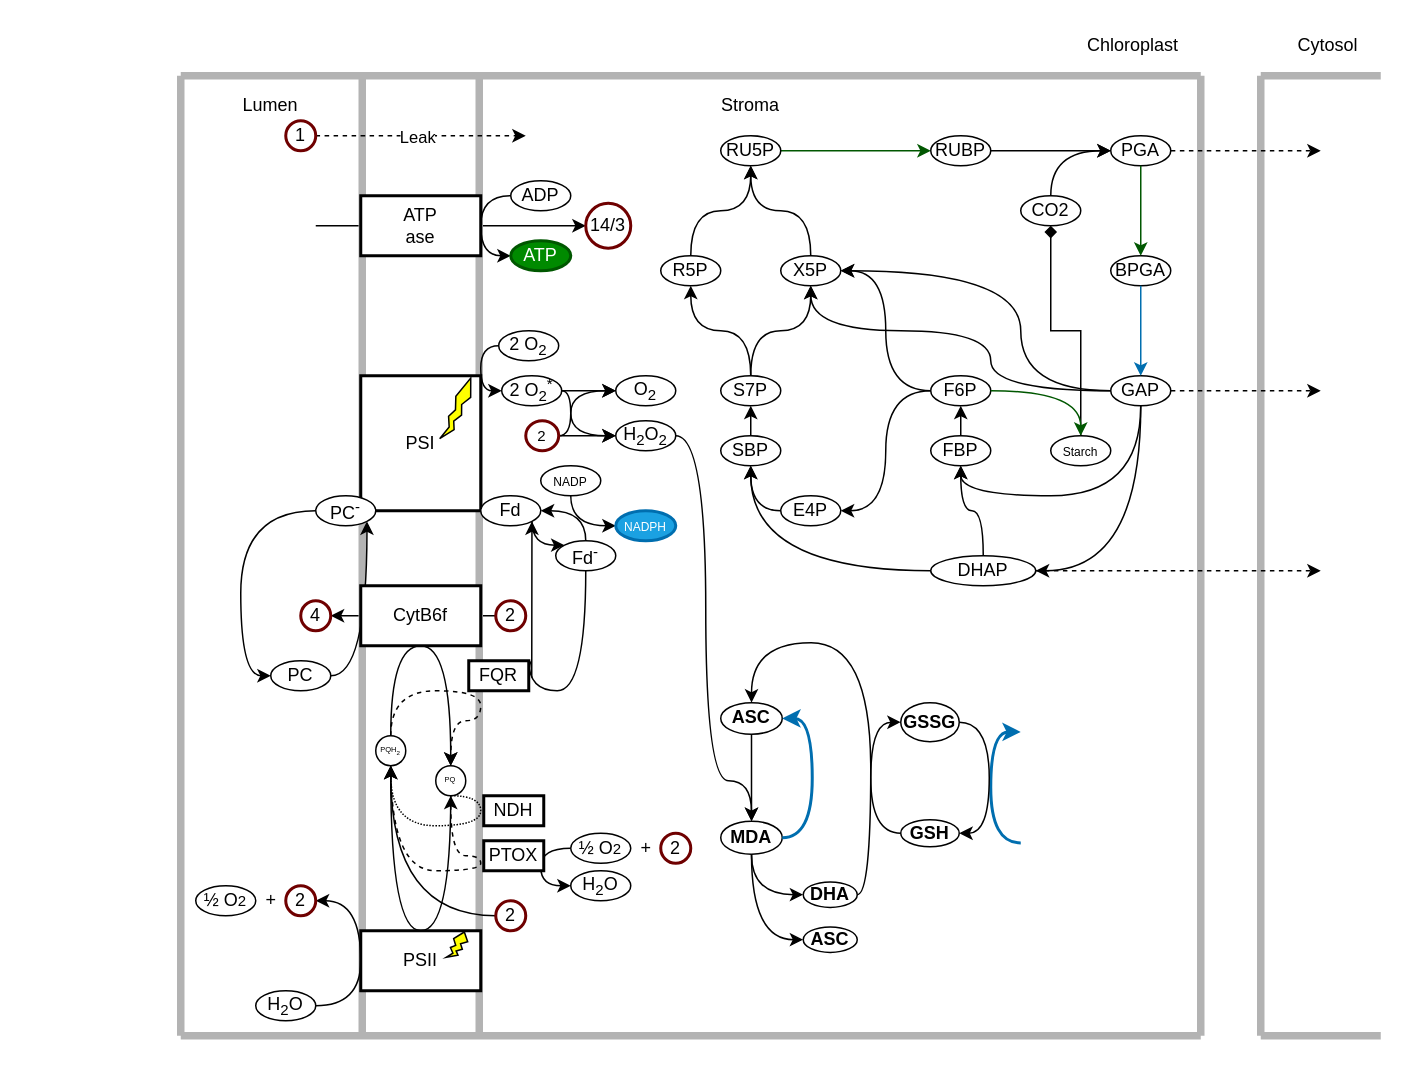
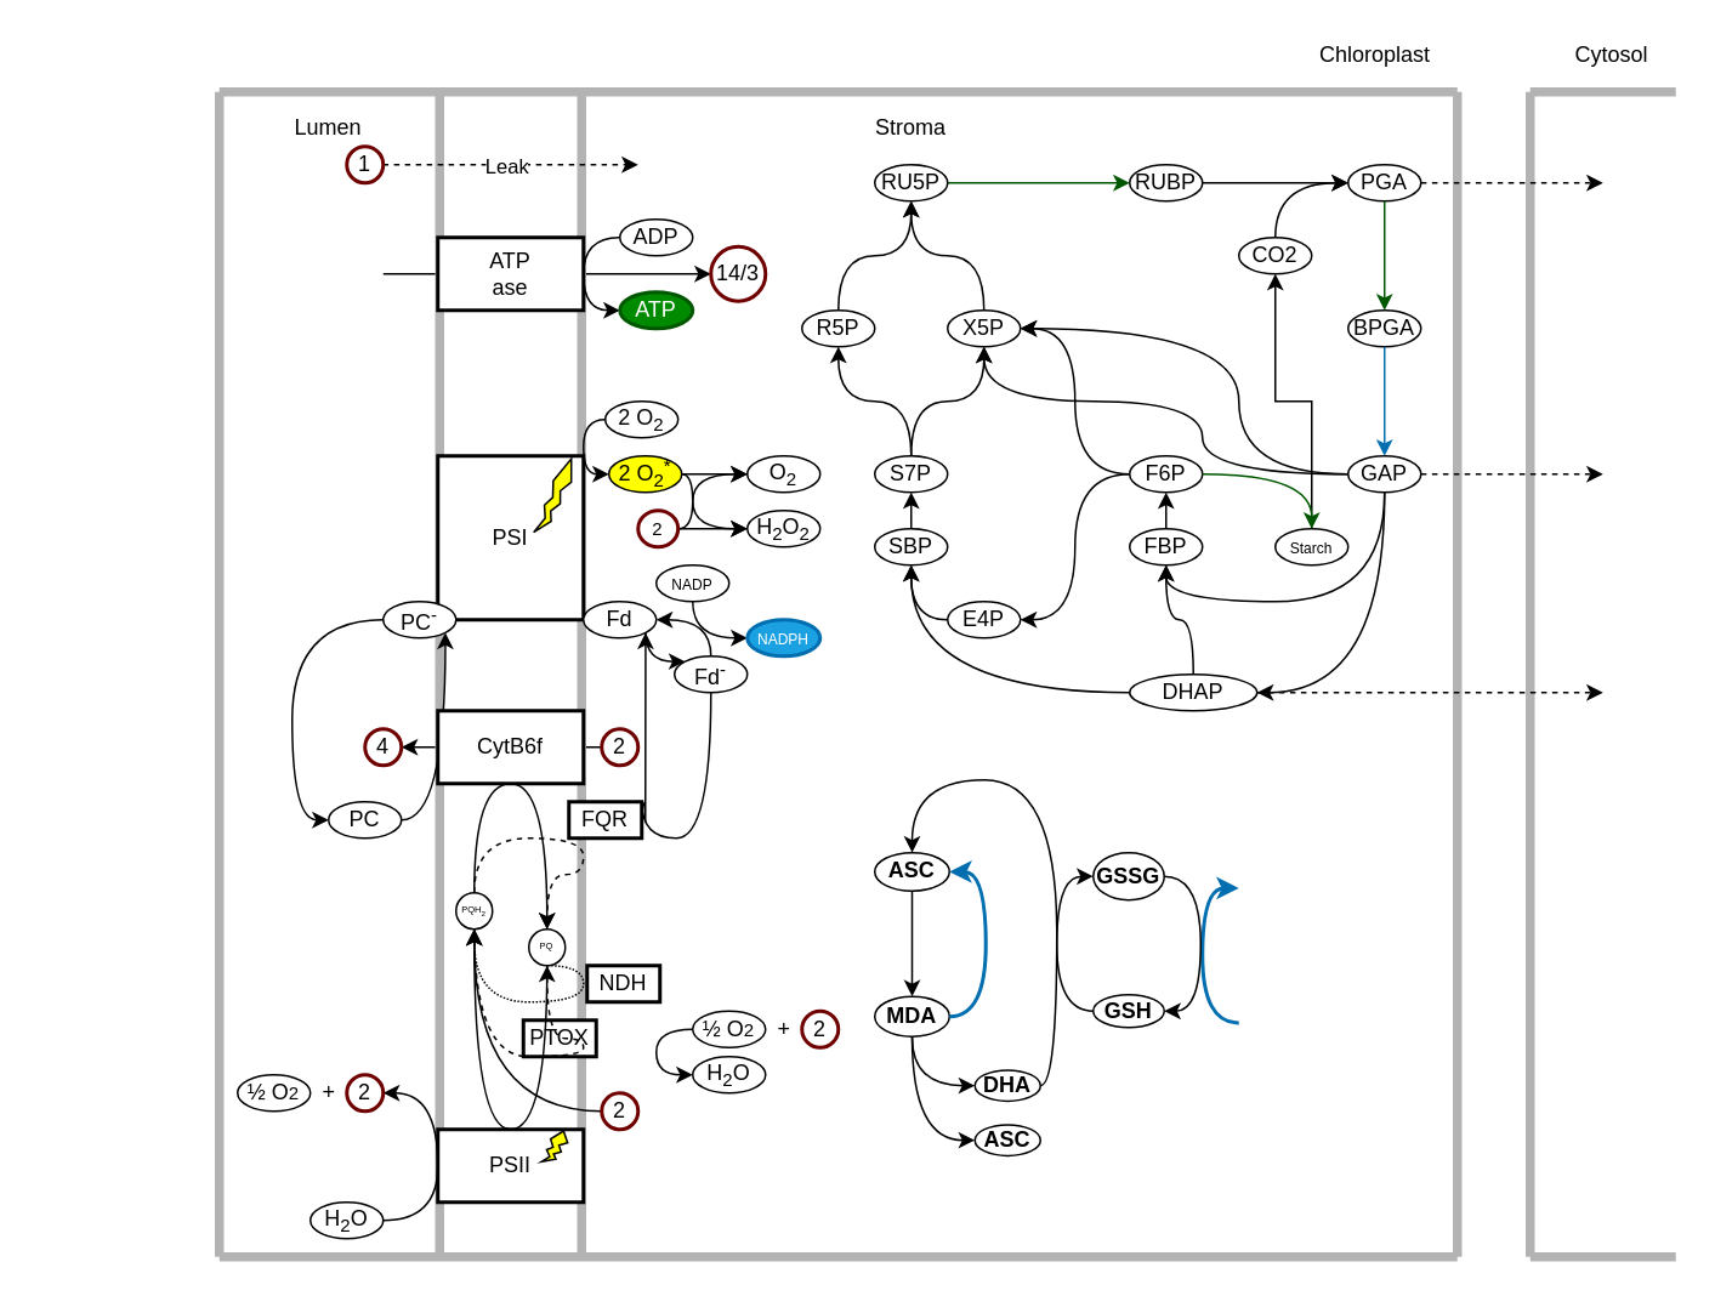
- <mxCell id="104" value="" style="edgeStyle=orthogonalEdgeStyle;rounded=0;orthogonalLoop=1;jettySize=auto;html=1;endArrow=diamond;" edge="1" parent="1" source="105" target="103"><mxGeometry x="360" y="80" as="geometry" /></mxCell>
+ <mxCell id="104" value="" style="edgeStyle=orthogonalEdgeStyle;rounded=0;orthogonalLoop=1;jettySize=auto;html=1;" edge="1" parent="1" source="105" target="103"><mxGeometry x="360" y="80" as="geometry" /></mxCell>
- <mxCell id="76" value="2 O&lt;sub&gt;2&lt;/sub&gt;&lt;sup&gt;*&lt;/sup&gt;" style="ellipse;whiteSpace=wrap;html=1;strokeColor=#000000;strokeWidth=1;" parent="1" vertex="1"><mxGeometry x="333.97" y="250" width="40" height="20" as="geometry" /></mxCell>
+ <mxCell id="76" value="2 O&lt;sub&gt;2&lt;/sub&gt;&lt;sup&gt;*&lt;/sup&gt;" style="ellipse;whiteSpace=wrap;html=1;strokeColor=#000000;strokeWidth=1;fillColor=#ffff00;" parent="1" vertex="1"><mxGeometry x="333.97" y="250" width="40" height="20" as="geometry" /></mxCell>
- <mxCell id="84" value="" style="edgeStyle=orthogonalEdgeStyle;curved=1;rounded=0;orthogonalLoop=1;jettySize=auto;html=1;exitX=1;exitY=0.5;exitDx=0;exitDy=0;entryX=0.5;entryY=0;entryDx=0;entryDy=0;strokeColor=#000000;strokeWidth=1;" parent="1" source="82" target="62" edge="1"><mxGeometry x="240" y="210" as="geometry"><mxPoint x="730" y="683.52" as="sourcePoint" /><Array as="points"><mxPoint x="470" y="290" /><mxPoint x="470" y="520" /><mxPoint x="501" y="520" /></Array></mxGeometry></mxCell>
- <mxCell id="28" value="PTOX" style="rounded=0;whiteSpace=wrap;html=1;strokeColor=#000000;strokeWidth=2;" parent="1" vertex="1"><mxGeometry x="322" y="560" width="40" height="20" as="geometry" /></mxCell>
+ <mxCell id="28" value="PTOX" style="rounded=0;whiteSpace=wrap;html=1;strokeColor=#000000;strokeWidth=2;" parent="1" vertex="1"><mxGeometry x="287" y="560" width="40" height="20" as="geometry" /></mxCell>
